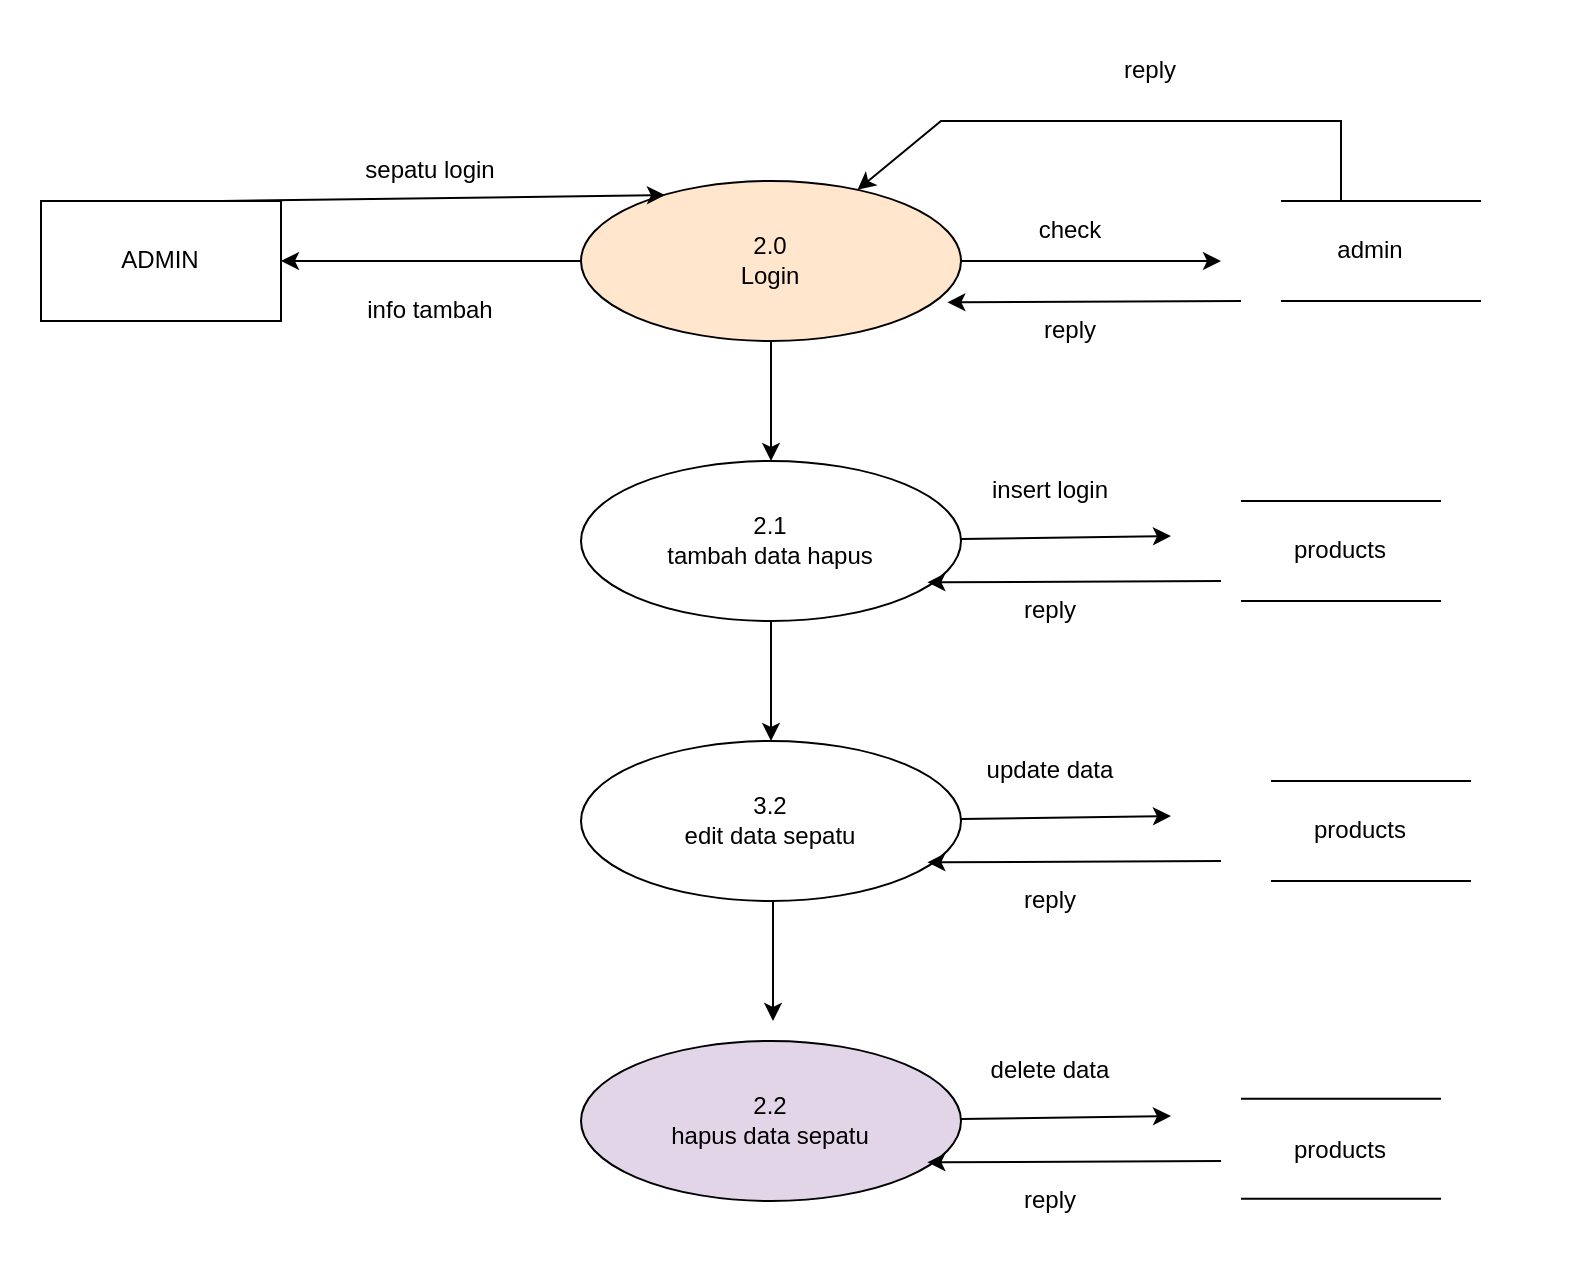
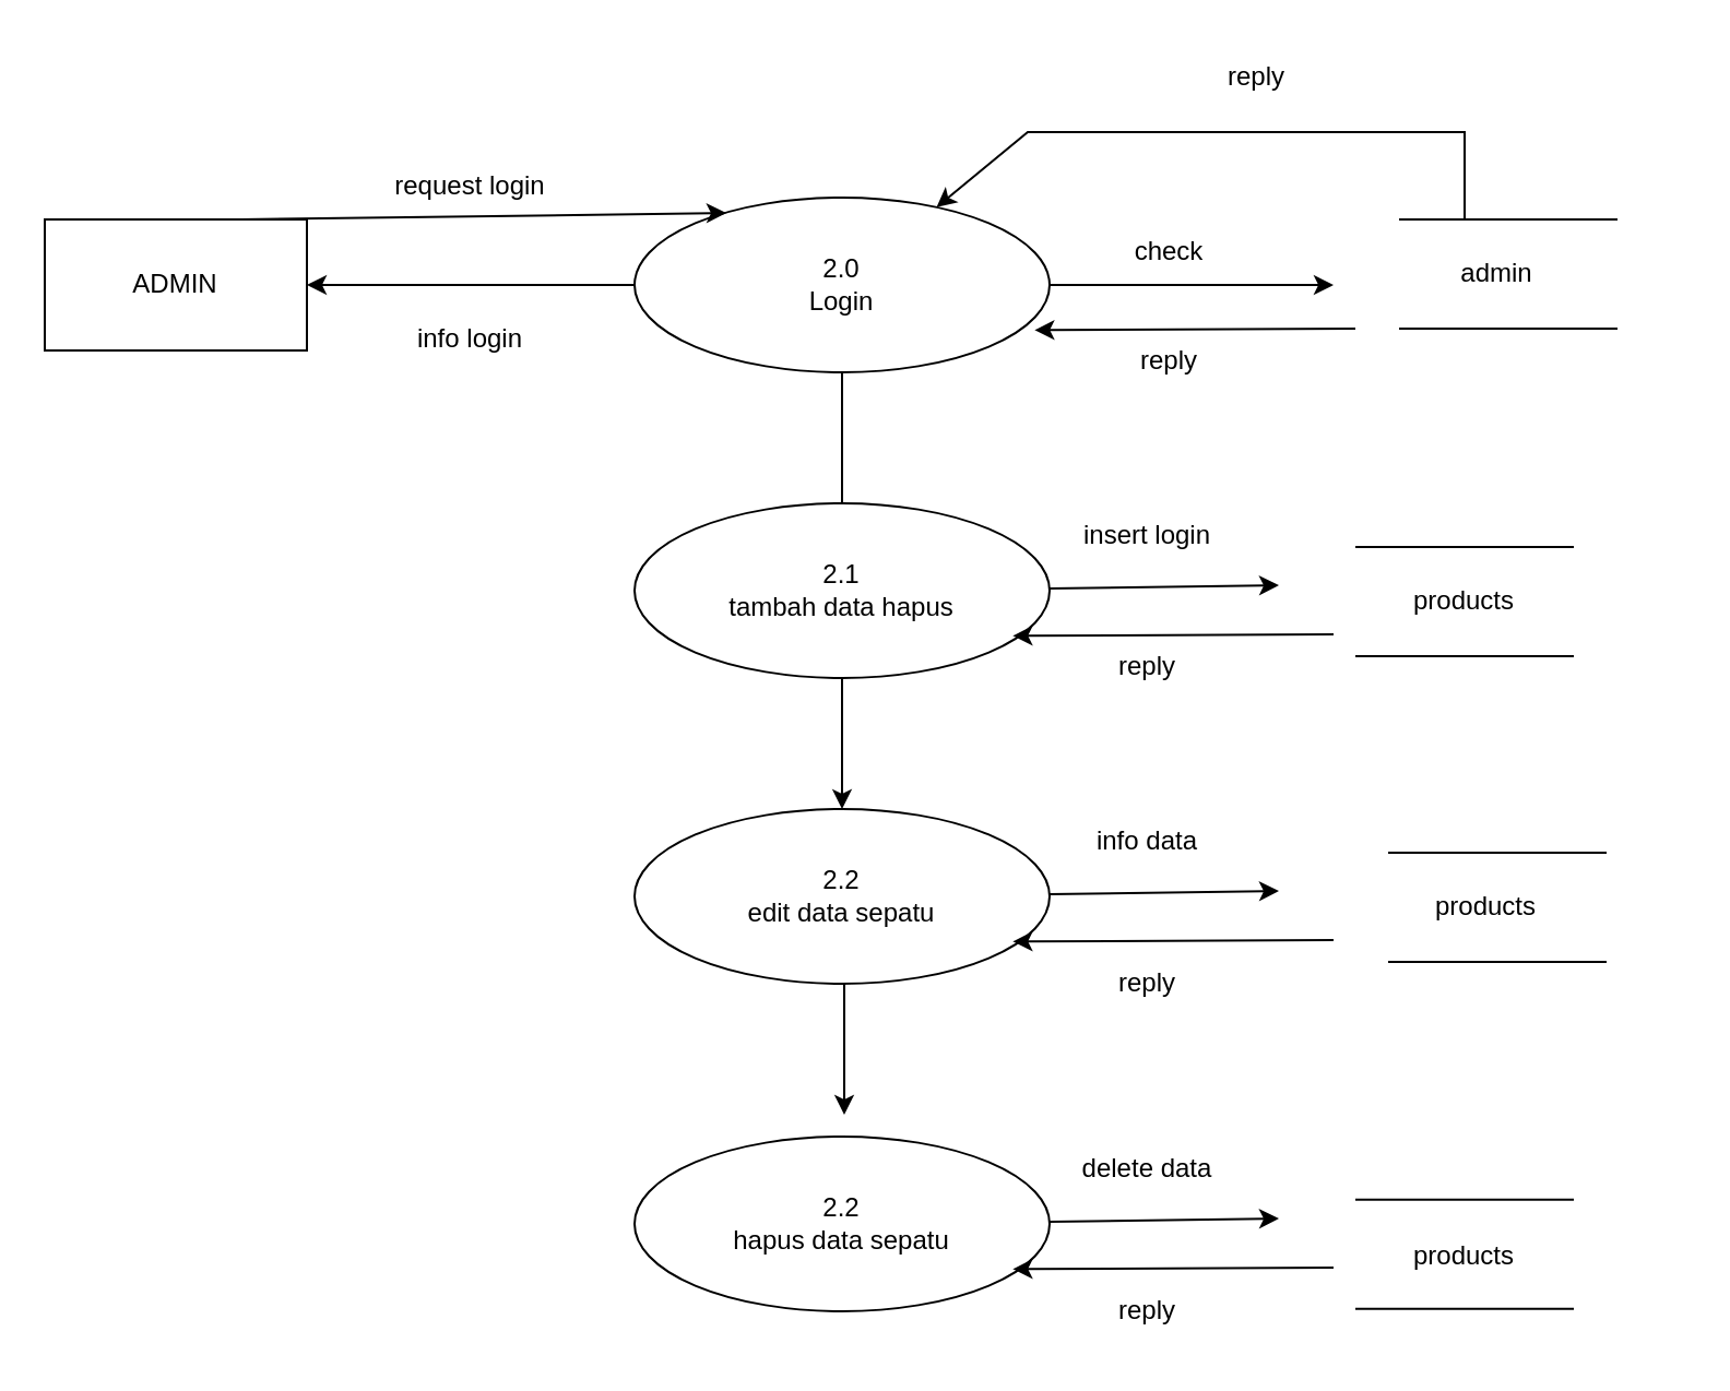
- <mxCell id="5" value="sepatu login" style="text;html=1;strokeColor=none;fillColor=none;align=center;verticalAlign=middle;whiteSpace=wrap;rounded=0;" vertex="1" parent="1"><mxGeometry x="130" y="70" width="170" height="30" as="geometry" /></mxCell>
+ <mxCell id="5" value="request login" style="text;html=1;strokeColor=none;fillColor=none;align=center;verticalAlign=middle;whiteSpace=wrap;rounded=0;" vertex="1" parent="1"><mxGeometry x="130" y="70" width="170" height="30" as="geometry" /></mxCell>
- <mxCell id="2" value="2.0&lt;br&gt;Login" style="ellipse;whiteSpace=wrap;html=1;fillColor=#ffe6cc;" vertex="1" parent="1"><mxGeometry x="290" y="90" width="190" height="80" as="geometry" /></mxCell>
+ <mxCell id="2" value="2.0&lt;br&gt;Login" style="ellipse;whiteSpace=wrap;html=1;" vertex="1" parent="1"><mxGeometry x="290" y="90" width="190" height="80" as="geometry" /></mxCell>
- <mxCell id="11" value="info tambah" style="text;html=1;strokeColor=none;fillColor=none;align=center;verticalAlign=middle;whiteSpace=wrap;rounded=0;" vertex="1" parent="1"><mxGeometry x="130" y="140" width="170" height="30" as="geometry" /></mxCell>
+ <mxCell id="11" value="info login" style="text;html=1;strokeColor=none;fillColor=none;align=center;verticalAlign=middle;whiteSpace=wrap;rounded=0;" vertex="1" parent="1"><mxGeometry x="130" y="140" width="170" height="30" as="geometry" /></mxCell>
- <mxCell id="24" value="" style="endArrow=classic;html=1;rounded=0;" edge="1" parent="1" source="2" target="12"><mxGeometry width="50" height="50" relative="1" as="geometry"><mxPoint x="390" y="290" as="sourcePoint" /><mxPoint x="440" y="240" as="targetPoint" /></mxGeometry></mxCell>
+ <mxCell id="24" value="" style="endArrow=none;html=1;rounded=0;" edge="1" parent="1" source="2" target="12"><mxGeometry width="50" height="50" relative="1" as="geometry"><mxPoint x="390" y="290" as="sourcePoint" /><mxPoint x="440" y="240" as="targetPoint" /></mxGeometry></mxCell>
- <mxCell id="28" value="update data" style="text;html=1;strokeColor=none;fillColor=none;align=center;verticalAlign=middle;whiteSpace=wrap;rounded=0;" vertex="1" parent="1"><mxGeometry x="440" y="370" width="170" height="30" as="geometry" /></mxCell>
+ <mxCell id="28" value="info data" style="text;html=1;strokeColor=none;fillColor=none;align=center;verticalAlign=middle;whiteSpace=wrap;rounded=0;" vertex="1" parent="1"><mxGeometry x="440" y="370" width="170" height="30" as="geometry" /></mxCell>
- <mxCell id="23" value="3.2&lt;br&gt;edit data sepatu" style="ellipse;whiteSpace=wrap;html=1;" vertex="1" parent="1"><mxGeometry x="290" y="370" width="190" height="80" as="geometry" /></mxCell>
+ <mxCell id="23" value="2.2&lt;br&gt;edit data sepatu" style="ellipse;whiteSpace=wrap;html=1;" vertex="1" parent="1"><mxGeometry x="290" y="370" width="190" height="80" as="geometry" /></mxCell>
- <mxCell id="32" value="2.2&lt;br&gt;hapus data sepatu" style="ellipse;whiteSpace=wrap;html=1;fillColor=#e1d5e7;" vertex="1" parent="1"><mxGeometry x="290" y="520" width="190" height="80" as="geometry" /></mxCell>
+ <mxCell id="32" value="2.2&lt;br&gt;hapus data sepatu" style="ellipse;whiteSpace=wrap;html=1;" vertex="1" parent="1"><mxGeometry x="290" y="520" width="190" height="80" as="geometry" /></mxCell>
